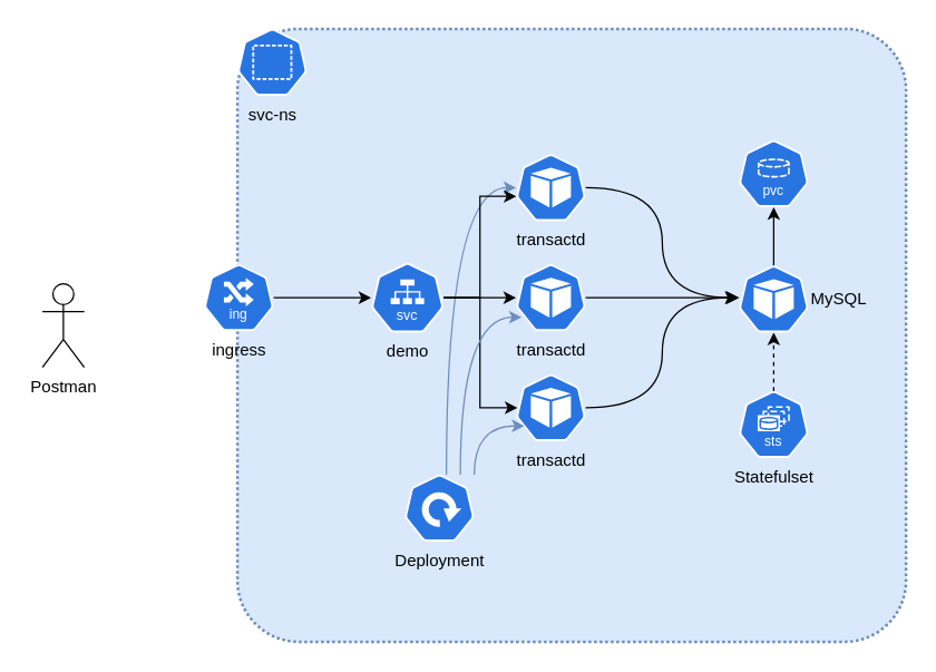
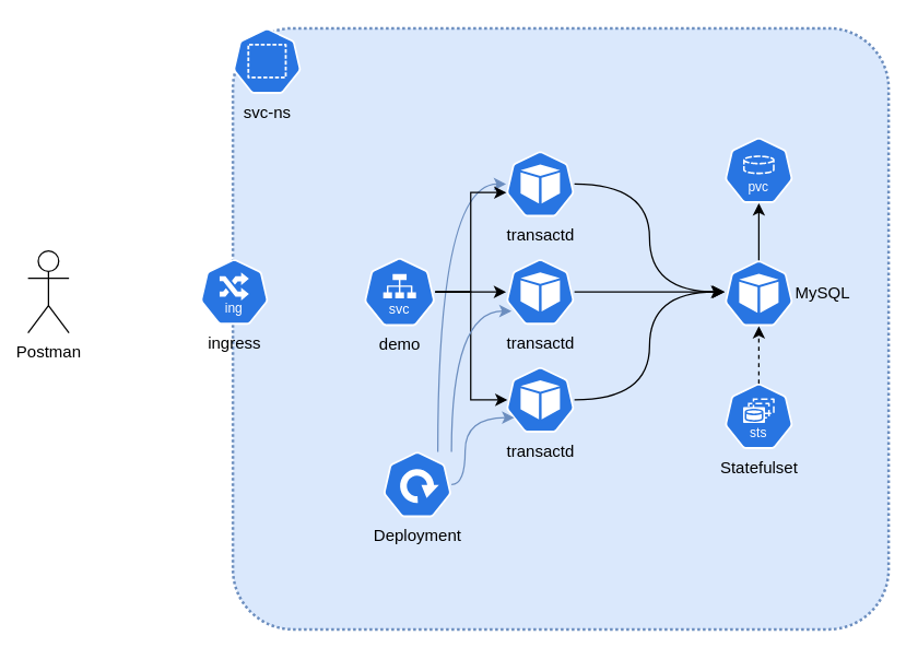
- <mxCell id="16" value="" style="edgeStyle=orthogonalEdgeStyle;rounded=0;orthogonalLoop=1;jettySize=auto;html=1;" parent="1" source="17" target="14" edge="1"><mxGeometry relative="1" as="geometry" /></mxCell>
- <mxCell id="15" value="Postman" style="shape=umlActor;verticalLabelPosition=bottom;verticalAlign=top;html=1;outlineConnect=0;" parent="1" vertex="1"><mxGeometry x="30" y="203" width="30" height="60" as="geometry" /></mxCell>
+ <mxCell id="15" value="Postman" style="shape=umlActor;verticalLabelPosition=bottom;verticalAlign=top;html=1;outlineConnect=0;" parent="1" vertex="1"><mxGeometry x="20" y="183" width="30" height="60" as="geometry" /></mxCell>
- <mxCell id="7" value="Deployment" style="aspect=fixed;sketch=0;html=1;dashed=0;whitespace=wrap;verticalLabelPosition=bottom;verticalAlign=top;fillColor=#2875E2;strokeColor=#ffffff;points=[[0.005,0.63,0],[0.1,0.2,0],[0.9,0.2,0],[0.5,0,0],[0.995,0.63,0],[0.72,0.99,0],[0.5,1,0],[0.28,0.99,0]];shape=mxgraph.kubernetes.icon2;prIcon=deploy" parent="1" vertex="1"><mxGeometry x="290" y="340" width="50" height="48" as="geometry" /></mxCell>
+ <mxCell id="7" value="Deployment" style="aspect=fixed;sketch=0;html=1;dashed=0;whitespace=wrap;verticalLabelPosition=bottom;verticalAlign=top;fillColor=#2875E2;strokeColor=#ffffff;points=[[0.005,0.63,0],[0.1,0.2,0],[0.9,0.2,0],[0.5,0,0],[0.995,0.63,0],[0.72,0.99,0],[0.5,1,0],[0.28,0.99,0]];shape=mxgraph.kubernetes.icon2;prIcon=deploy" parent="1" vertex="1"><mxGeometry x="280" y="330" width="50" height="48" as="geometry" /></mxCell>
